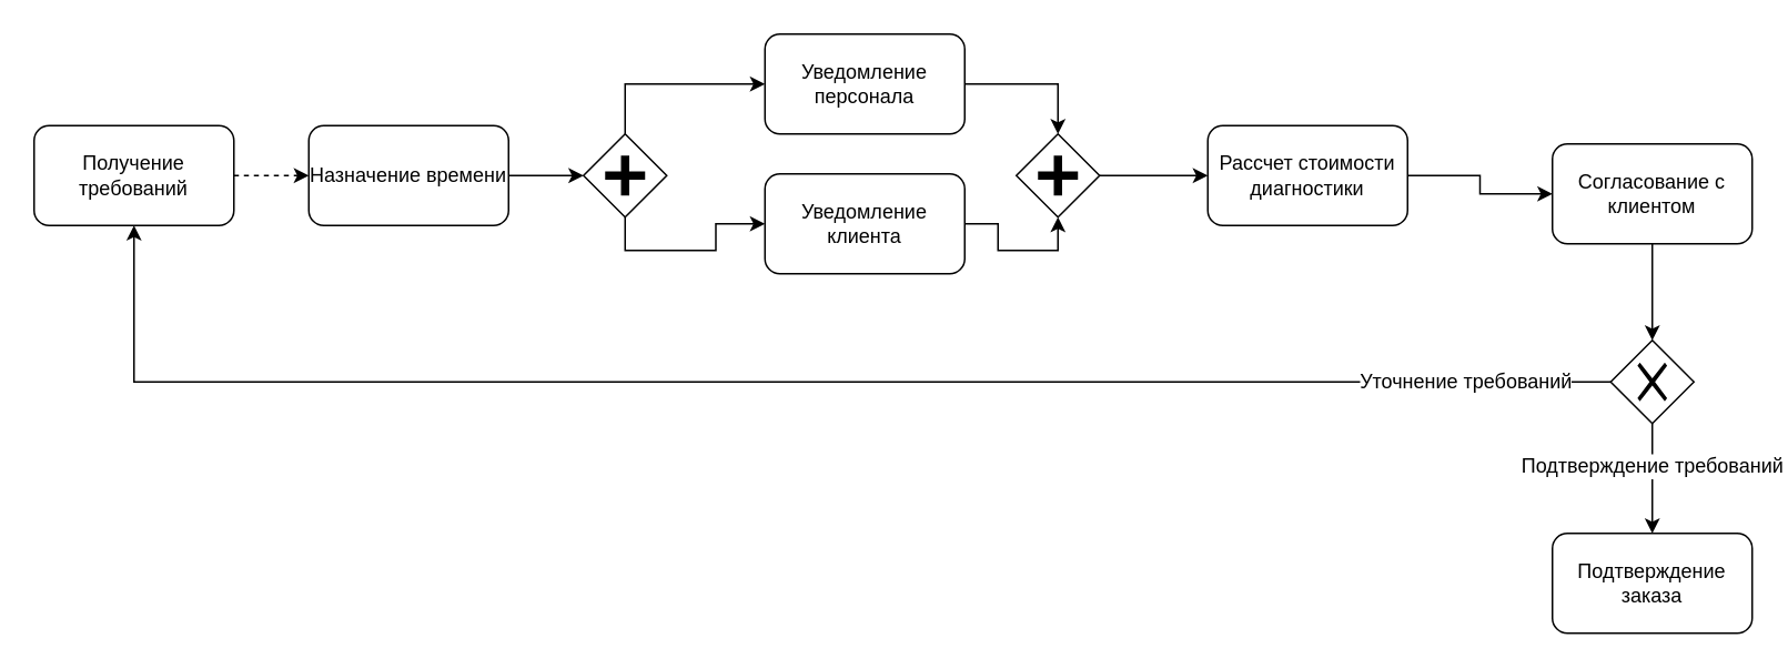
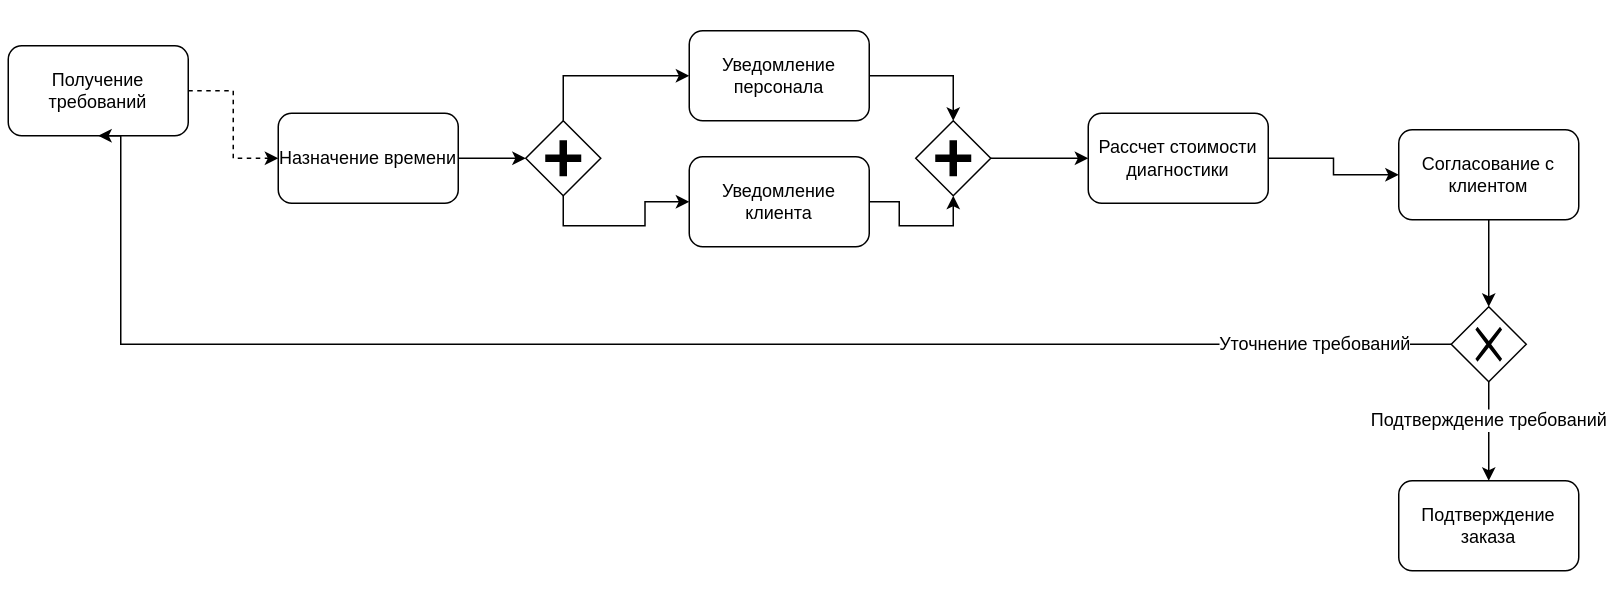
- <mxCell id="12" value="&lt;span style=&quot;white-space: normal&quot;&gt;Получение требований&lt;/span&gt;" style="rounded=1;whiteSpace=wrap;html=1;" parent="1" vertex="1"><mxGeometry y="75" width="120" height="60" as="geometry" x="20" /></mxCell>
+ <mxCell id="12" value="&lt;span style=&quot;white-space: normal&quot;&gt;Получение требований&lt;/span&gt;" style="rounded=1;whiteSpace=wrap;html=1;" parent="1" vertex="1"><mxGeometry x="5" y="30" width="120" height="60" as="geometry" /></mxCell>
